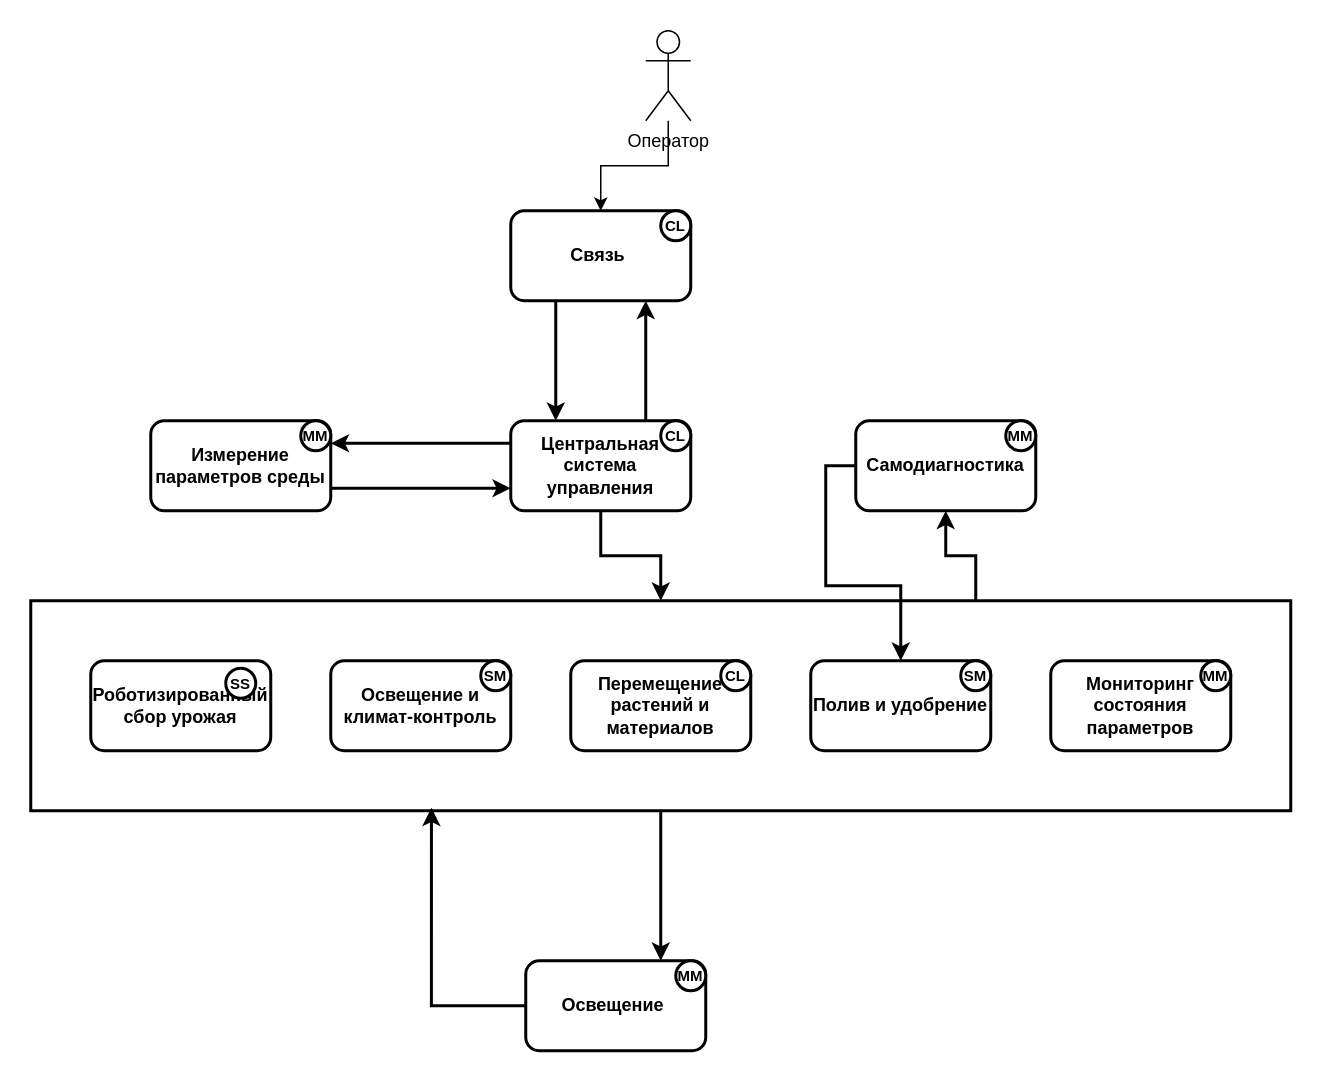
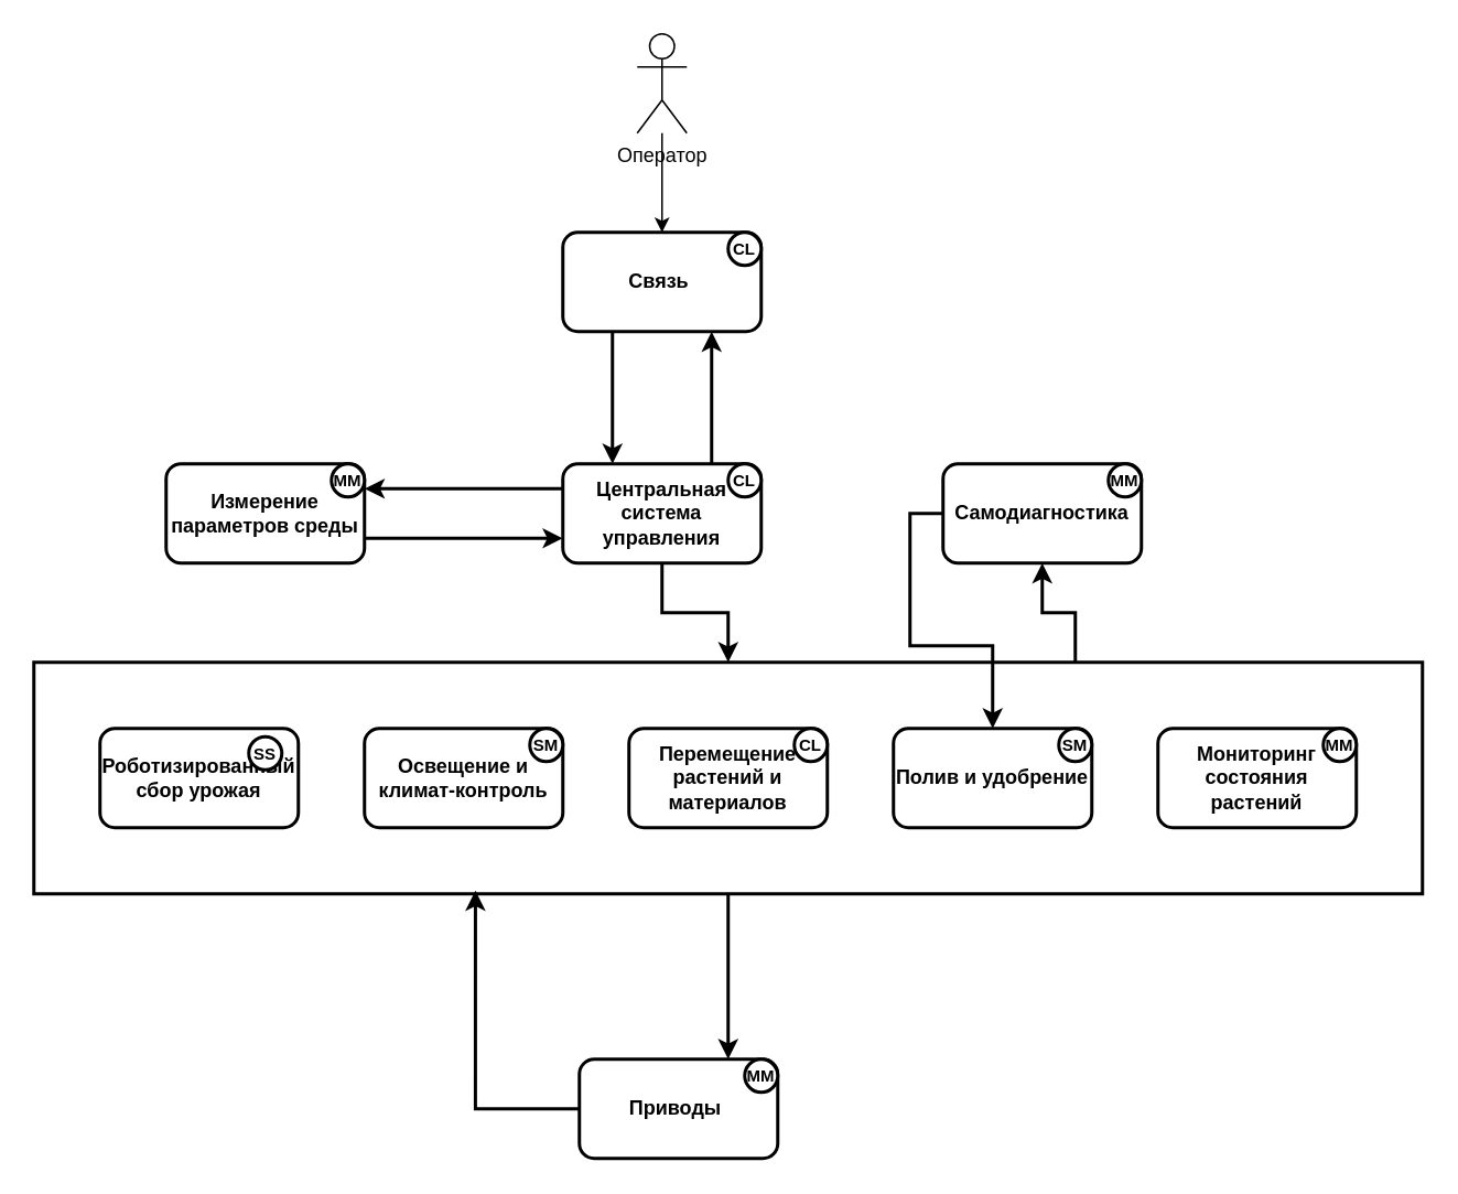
- <mxCell id="32" value="Оператор" style="shape=umlActor;verticalLabelPosition=bottom;verticalAlign=top;html=1;outlineConnect=0;" vertex="1" parent="1"><mxGeometry x="430" y="20" width="30" height="60" as="geometry" /></mxCell>
+ <mxCell id="32" value="Оператор" style="shape=umlActor;verticalLabelPosition=bottom;verticalAlign=top;html=1;outlineConnect=0;" vertex="1" parent="1"><mxGeometry x="385" y="20" width="30" height="60" as="geometry" /></mxCell>
- <mxCell id="23" value="Мониторинг состояния параметров" style="rounded=1;whiteSpace=wrap;html=1;strokeWidth=2;fontStyle=1" vertex="1" parent="1"><mxGeometry x="700" y="440" width="120" height="60" as="geometry" /></mxCell>
+ <mxCell id="23" value="Мониторинг состояния растений" style="rounded=1;whiteSpace=wrap;html=1;strokeWidth=2;fontStyle=1" vertex="1" parent="1"><mxGeometry x="700" y="440" width="120" height="60" as="geometry" /></mxCell>
- <mxCell id="26" value="Освещение&amp;nbsp;" style="rounded=1;whiteSpace=wrap;html=1;strokeWidth=2;fontStyle=1" vertex="1" parent="1"><mxGeometry x="350" y="640" width="120" height="60" as="geometry" /></mxCell>
+ <mxCell id="26" value="Приводы&amp;nbsp;" style="rounded=1;whiteSpace=wrap;html=1;strokeWidth=2;fontStyle=1" vertex="1" parent="1"><mxGeometry x="350" y="640" width="120" height="60" as="geometry" /></mxCell>
